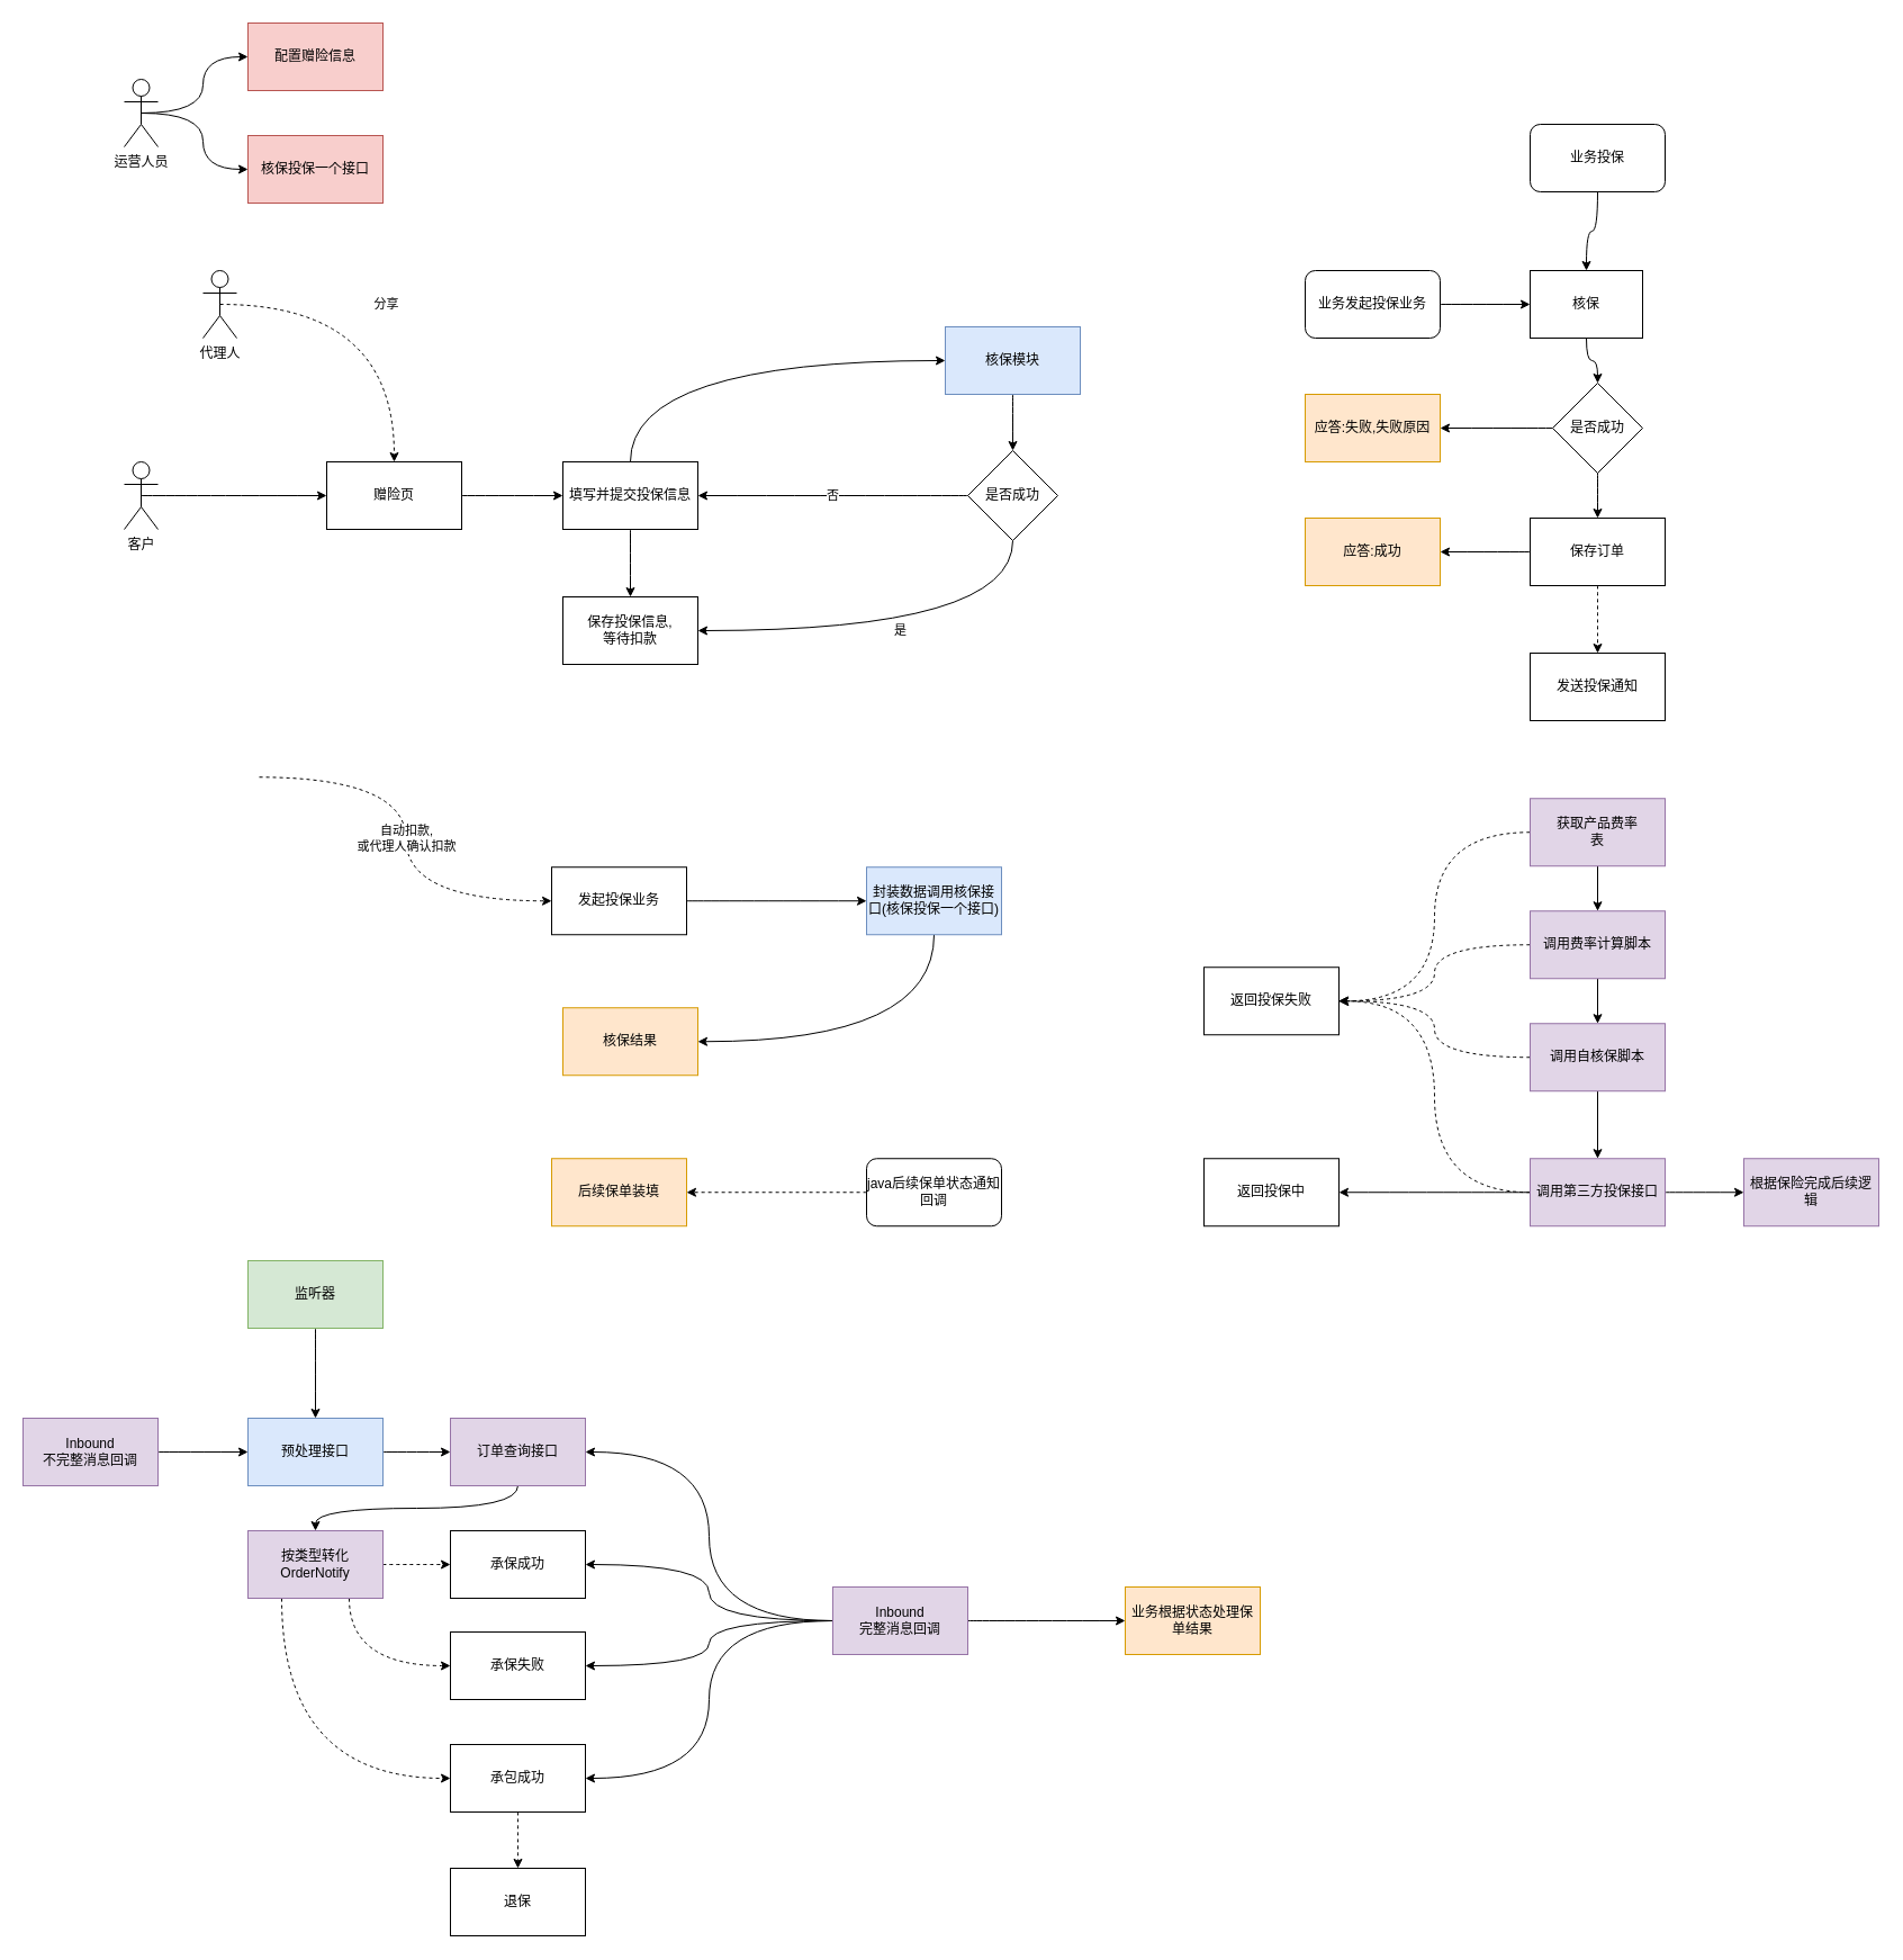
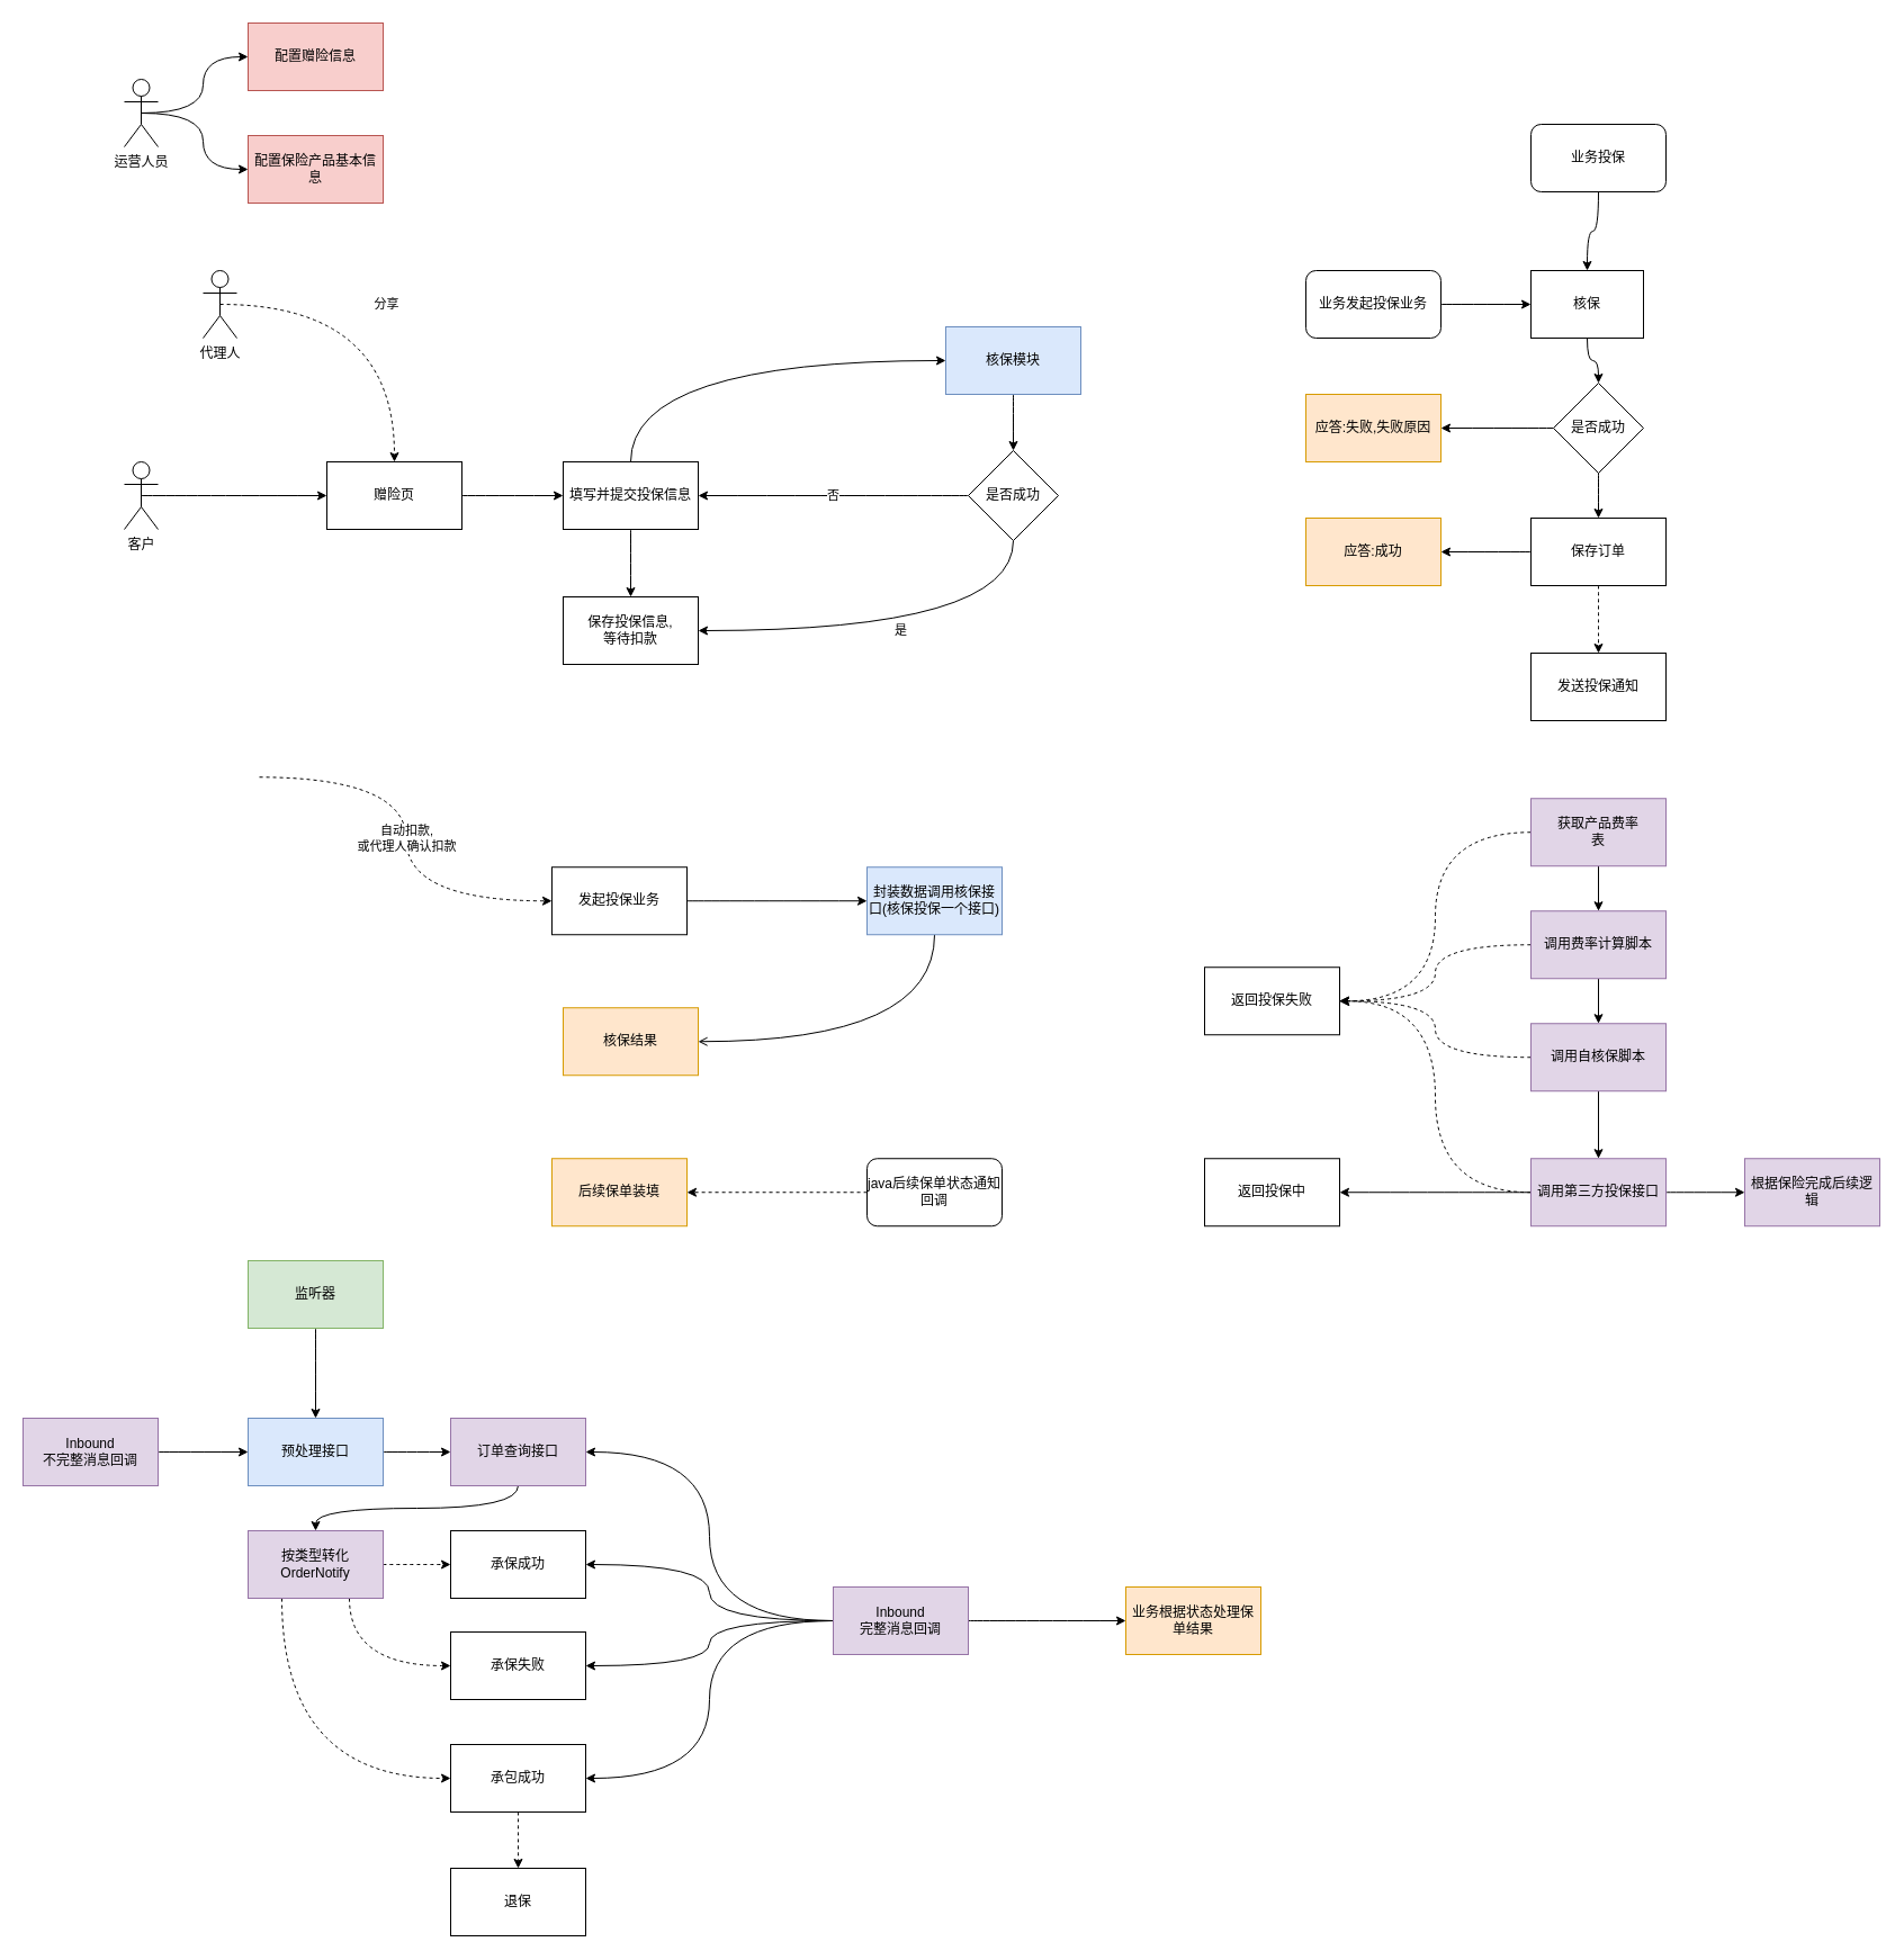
- <mxCell id="6" value="核保投保一个接口" style="rounded=0;whiteSpace=wrap;html=1;fillColor=#f8cecc;strokeColor=#b85450;" parent="1" vertex="1"><mxGeometry x="220" y="120" width="120" height="60" as="geometry" /></mxCell>
+ <mxCell id="6" value="配置保险产品基本信息" style="rounded=0;whiteSpace=wrap;html=1;fillColor=#f8cecc;strokeColor=#b85450;" parent="1" vertex="1"><mxGeometry x="220" y="120" width="120" height="60" as="geometry" /></mxCell>
- <mxCell id="20" style="edgeStyle=orthogonalEdgeStyle;curved=1;orthogonalLoop=1;jettySize=auto;html=1;exitX=0.5;exitY=1;exitDx=0;exitDy=0;entryX=1;entryY=0.5;entryDx=0;entryDy=0;strokeColor=#000000;" parent="1" source="21" target="63" edge="1"><mxGeometry relative="1" as="geometry" /></mxCell>
+ <mxCell id="20" style="edgeStyle=orthogonalEdgeStyle;curved=1;orthogonalLoop=1;jettySize=auto;html=1;exitX=0.5;exitY=1;exitDx=0;exitDy=0;entryX=1;entryY=0.5;entryDx=0;entryDy=0;strokeColor=#000000;endArrow=open;" parent="1" source="21" target="63" edge="1"><mxGeometry relative="1" as="geometry" /></mxCell>
